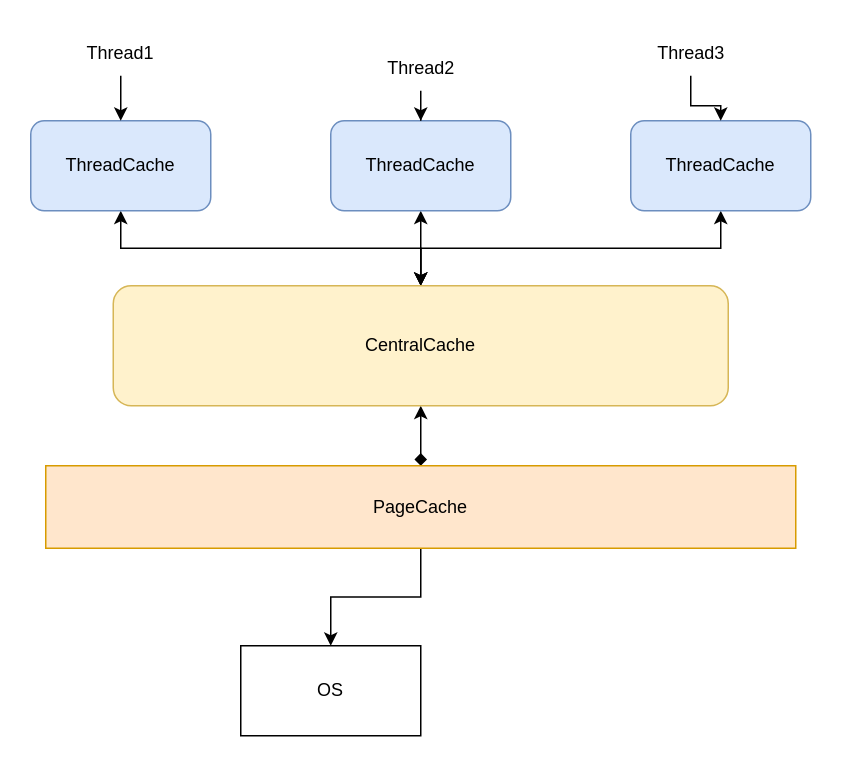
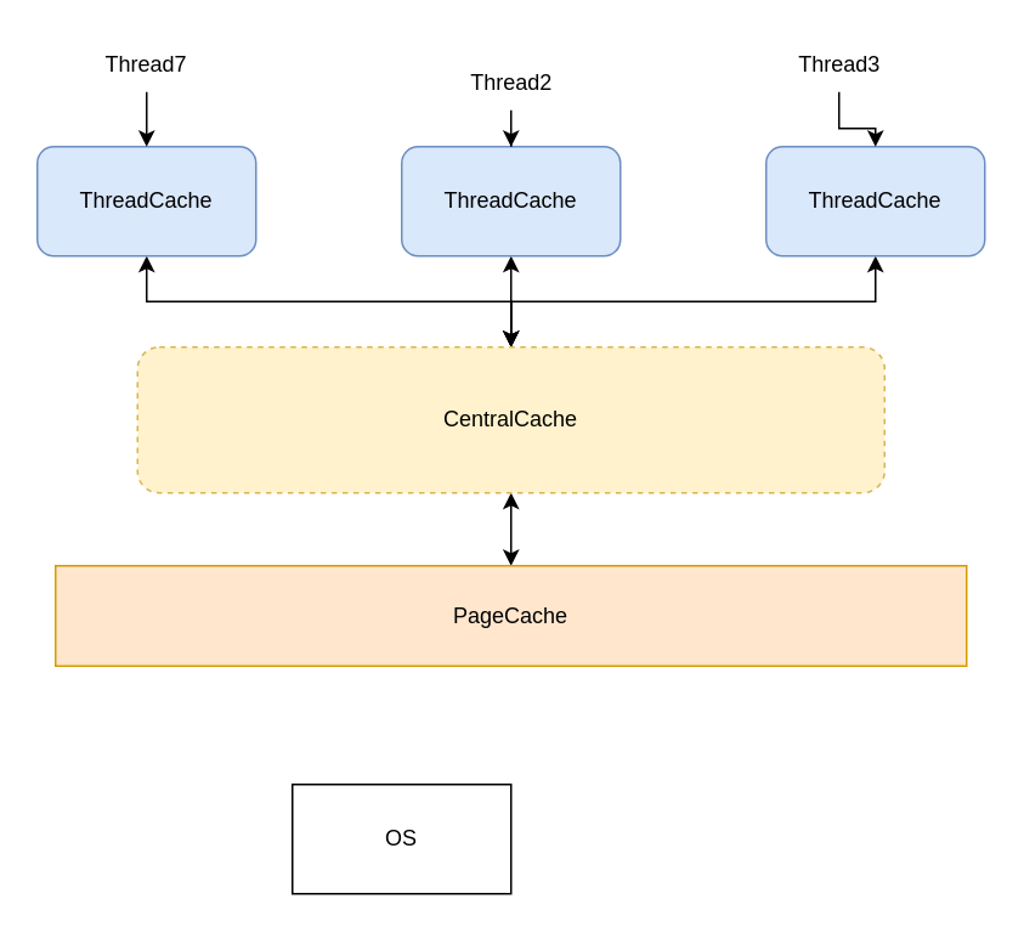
- <mxCell id="9" value="Thread1" style="text;html=1;align=center;verticalAlign=middle;whiteSpace=wrap;rounded=0;" vertex="1" parent="1"><mxGeometry x="50" y="20" width="60" height="30" as="geometry" /></mxCell>
+ <mxCell id="9" value="Thread7" style="text;html=1;align=center;verticalAlign=middle;whiteSpace=wrap;rounded=0;" vertex="1" parent="1"><mxGeometry x="50" y="20" width="60" height="30" as="geometry" /></mxCell>
- <mxCell id="15" value="CentralCache" style="rounded=1;whiteSpace=wrap;html=1;fillColor=#fff2cc;strokeColor=#d6b656;" vertex="1" parent="1"><mxGeometry x="75" y="190" width="410" height="80" as="geometry" /></mxCell>
+ <mxCell id="15" value="CentralCache" style="rounded=1;whiteSpace=wrap;html=1;fillColor=#fff2cc;strokeColor=#d6b656;dashed=1;" vertex="1" parent="1"><mxGeometry x="75" y="190" width="410" height="80" as="geometry" /></mxCell>
- <mxCell id="14" value="" style="edgeStyle=orthogonalEdgeStyle;rounded=0;orthogonalLoop=1;jettySize=auto;html=1;startArrow=classic;startFill=1;endArrow=diamond;" edge="1" parent="1" source="15" target="17"><mxGeometry relative="1" as="geometry" /></mxCell>
+ <mxCell id="14" value="" style="edgeStyle=orthogonalEdgeStyle;rounded=0;orthogonalLoop=1;jettySize=auto;html=1;startArrow=classic;startFill=1;" edge="1" parent="1" source="15" target="17"><mxGeometry relative="1" as="geometry" /></mxCell>
- <mxCell id="16" value="" style="edgeStyle=orthogonalEdgeStyle;rounded=0;orthogonalLoop=1;jettySize=auto;html=1;" edge="1" parent="1" source="17" target="18"><mxGeometry relative="1" as="geometry" /></mxCell>
